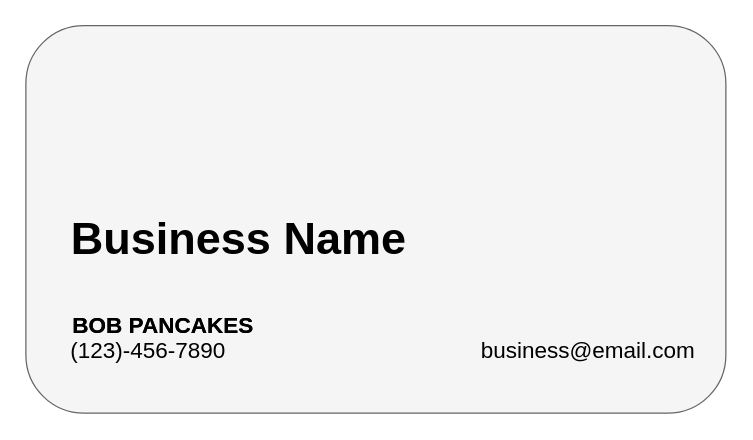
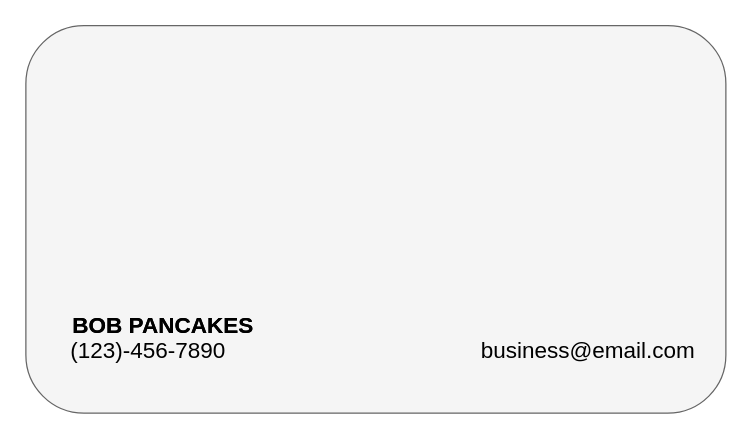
- <mxCell id="6" value="Business Name" style="text;html=1;strokeColor=none;fillColor=none;align=center;verticalAlign=middle;whiteSpace=wrap;rounded=0;fontSize=36;fontStyle=1" vertex="1" parent="1"><mxGeometry x="42.5" y="150" width="295" height="80" as="geometry" /></mxCell>
